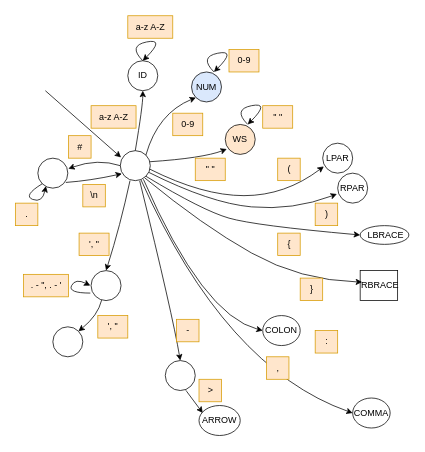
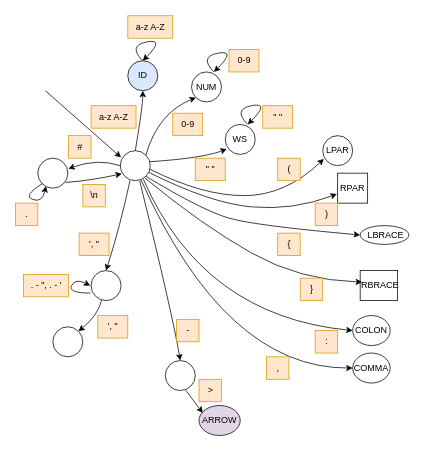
- <mxCell id="12" value="ID" style="ellipse;whiteSpace=wrap;html=1;" vertex="1" parent="1"><mxGeometry x="170" y="80" width="40" height="40" as="geometry" /></mxCell>
+ <mxCell id="12" value="ID" style="ellipse;whiteSpace=wrap;html=1;fillColor=#dae8fc;" vertex="1" parent="1"><mxGeometry x="170" y="80" width="40" height="40" as="geometry" /></mxCell>
- <mxCell id="17" value="&lt;div&gt;NUM&lt;/div&gt;" style="ellipse;whiteSpace=wrap;html=1;fillColor=#dae8fc;" vertex="1" parent="1"><mxGeometry x="255" y="95" width="40" height="40" as="geometry" /></mxCell>
+ <mxCell id="17" value="&lt;div&gt;NUM&lt;/div&gt;" style="ellipse;whiteSpace=wrap;html=1;" vertex="1" parent="1"><mxGeometry x="255" y="95" width="40" height="40" as="geometry" /></mxCell>
- <mxCell id="22" value="&lt;div&gt;WS&lt;/div&gt;" style="ellipse;whiteSpace=wrap;html=1;fillColor=#ffe6cc;" vertex="1" parent="1"><mxGeometry x="300" y="165" width="40" height="40" as="geometry" /></mxCell>
+ <mxCell id="22" value="&lt;div&gt;WS&lt;/div&gt;" style="ellipse;whiteSpace=wrap;html=1;" vertex="1" parent="1"><mxGeometry x="300" y="165" width="40" height="40" as="geometry" /></mxCell>
- <mxCell id="28" value="&lt;div&gt;LPAR&lt;/div&gt;" style="ellipse;whiteSpace=wrap;html=1;" vertex="1" parent="1"><mxGeometry x="430" y="190" width="40" height="40" as="geometry" /></mxCell>
+ <mxCell id="28" value="&lt;div&gt;LPAR&lt;/div&gt;" style="ellipse;whiteSpace=wrap;html=1;" vertex="1" parent="1"><mxGeometry x="430" y="180" width="40" height="40" as="geometry" /></mxCell>
- <mxCell id="30" value="&lt;div&gt;RPAR&lt;/div&gt;" style="ellipse;whiteSpace=wrap;html=1;" vertex="1" parent="1"><mxGeometry x="450" y="230" width="40" height="40" as="geometry" /></mxCell>
+ <mxCell id="30" value="&lt;div&gt;RPAR&lt;/div&gt;" style="whiteSpace=wrap;html=1;rounded=0;" vertex="1" parent="1"><mxGeometry x="450" y="230" width="40" height="40" as="geometry" /></mxCell>
- <mxCell id="38" value="&lt;div&gt;COLON&lt;/div&gt;" style="ellipse;whiteSpace=wrap;html=1;" vertex="1" parent="1"><mxGeometry x="350" y="420" width="50" height="40" as="geometry" /></mxCell>
+ <mxCell id="38" value="&lt;div&gt;COLON&lt;/div&gt;" style="ellipse;whiteSpace=wrap;html=1;" vertex="1" parent="1"><mxGeometry x="470" y="420" width="50" height="40" as="geometry" /></mxCell>
- <mxCell id="39" value="&lt;div&gt;COMMA&lt;/div&gt;" style="ellipse;whiteSpace=wrap;html=1;" vertex="1" parent="1"><mxGeometry x="470" y="530" width="50" height="40" as="geometry" /></mxCell>
+ <mxCell id="39" value="&lt;div&gt;COMMA&lt;/div&gt;" style="ellipse;whiteSpace=wrap;html=1;" vertex="1" parent="1"><mxGeometry x="470" y="470" width="50" height="40" as="geometry" /></mxCell>
- <mxCell id="48" value="ARROW" style="ellipse;whiteSpace=wrap;html=1;" vertex="1" parent="1"><mxGeometry x="265" y="540" width="55" height="40" as="geometry" /></mxCell>
+ <mxCell id="48" value="ARROW" style="ellipse;whiteSpace=wrap;html=1;fillColor=#e1d5e7;" vertex="1" parent="1"><mxGeometry x="265" y="540" width="55" height="40" as="geometry" /></mxCell>
